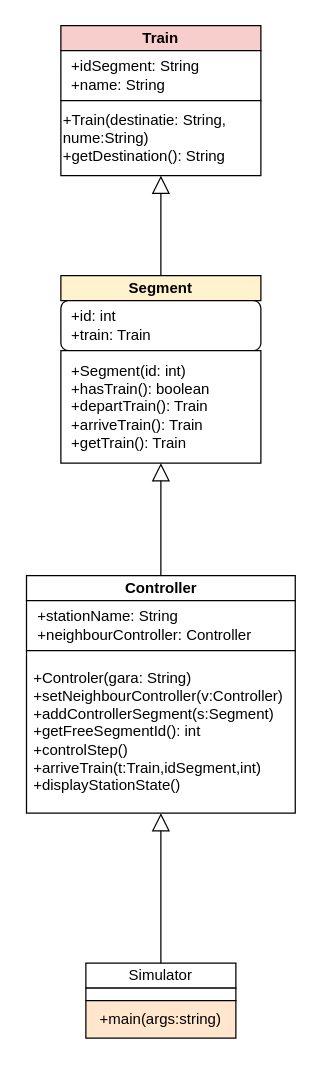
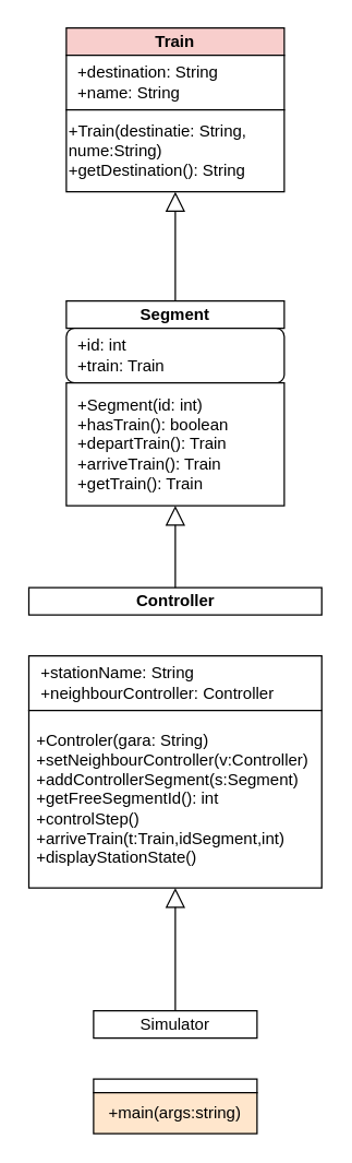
- <mxCell id="3" value="&lt;div&gt;&lt;span&gt;&amp;nbsp; +idSegment: String&lt;/span&gt;&lt;/div&gt;&lt;div&gt;&lt;span&gt;&amp;nbsp; +name: String&lt;/span&gt;&lt;/div&gt;" style="rounded=0;whiteSpace=wrap;html=1;align=left;" vertex="1" parent="1"><mxGeometry x="48" y="40" width="160" height="40" as="geometry" /></mxCell>
+ <mxCell id="3" value="&lt;div&gt;&lt;span&gt;&amp;nbsp; +destination: String&lt;/span&gt;&lt;/div&gt;&lt;div&gt;&lt;span&gt;&amp;nbsp; +name: String&lt;/span&gt;&lt;/div&gt;" style="rounded=0;whiteSpace=wrap;html=1;align=left;" vertex="1" parent="1"><mxGeometry x="48" y="40" width="160" height="40" as="geometry" /></mxCell>
- <mxCell id="5" value="Segment" style="rounded=0;whiteSpace=wrap;html=1;fontStyle=1;fillColor=#fff2cc;" vertex="1" parent="1"><mxGeometry x="48" y="220" width="160" height="20" as="geometry" /></mxCell>
+ <mxCell id="5" value="Segment" style="rounded=0;whiteSpace=wrap;html=1;fontStyle=1" vertex="1" parent="1"><mxGeometry x="48" y="220" width="160" height="20" as="geometry" /></mxCell>
- <mxCell id="8" value="Controller" style="rounded=0;whiteSpace=wrap;html=1;fontStyle=1" vertex="1" parent="1"><mxGeometry x="20.5" y="460" width="215" height="20" as="geometry" /></mxCell>
+ <mxCell id="8" value="Controller" style="rounded=0;whiteSpace=wrap;html=1;fontStyle=1" vertex="1" parent="1"><mxGeometry x="20.5" y="430" width="215" height="20" as="geometry" /></mxCell>
- <mxCell id="11" value="Simulator" style="rounded=0;whiteSpace=wrap;html=1;" vertex="1" parent="1"><mxGeometry x="68" y="770" width="120" height="20" as="geometry" /></mxCell>
+ <mxCell id="11" value="Simulator" style="rounded=0;whiteSpace=wrap;html=1;" vertex="1" parent="1"><mxGeometry x="68" y="740" width="120" height="20" as="geometry" /></mxCell>
